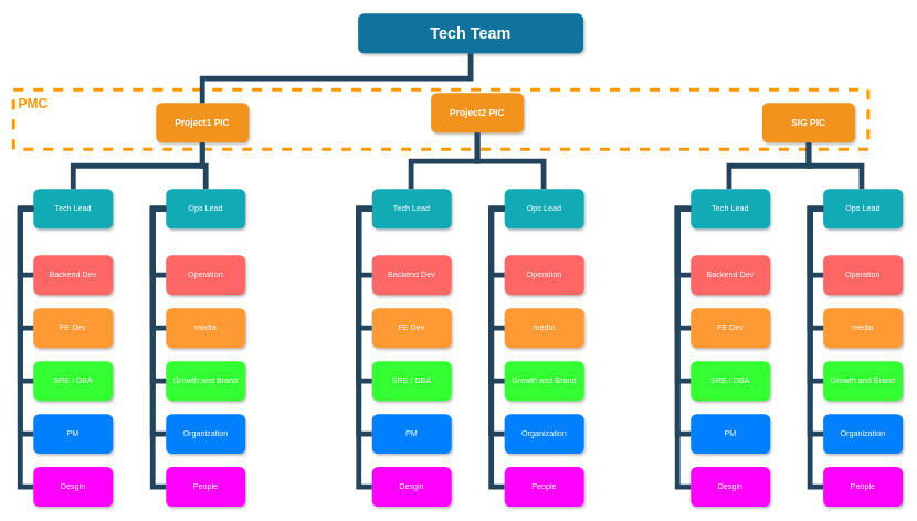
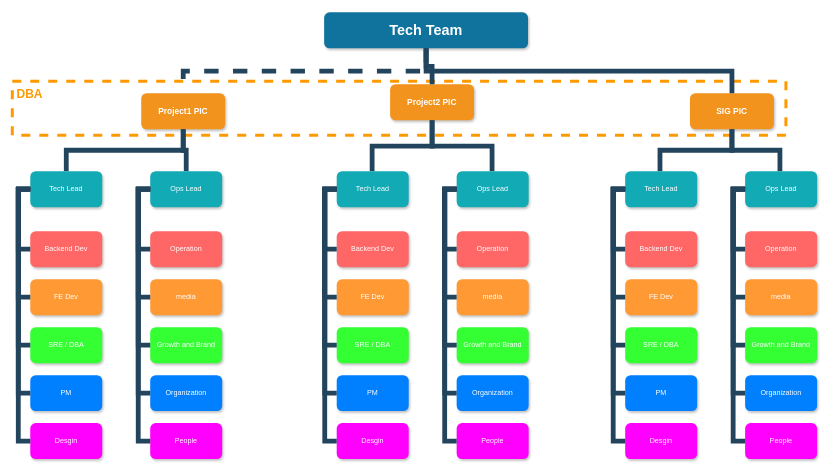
- <mxCell id="13" value="" style="edgeStyle=elbowEdgeStyle;elbow=vertical;rounded=0;fontColor=#000000;endArrow=none;endFill=0;strokeWidth=8;strokeColor=#23445D;" parent="1" source="3" target="5" edge="1"><mxGeometry width="100" height="100" relative="1" as="geometry"><mxPoint x="-150" y="145" as="sourcePoint" /><mxPoint x="-50" y="45" as="targetPoint" /></mxGeometry></mxCell>
+ <mxCell id="13" value="" style="edgeStyle=elbowEdgeStyle;elbow=vertical;rounded=0;fontColor=#000000;endArrow=none;endFill=0;strokeWidth=8;strokeColor=#23445D;dashed=1;" parent="1" source="3" target="5" edge="1"><mxGeometry width="100" height="100" relative="1" as="geometry"><mxPoint x="-150" y="145" as="sourcePoint" /><mxPoint x="-50" y="45" as="targetPoint" /></mxGeometry></mxCell>
+ <mxCell id="15" value="" style="edgeStyle=elbowEdgeStyle;elbow=vertical;rounded=0;fontColor=#000000;endArrow=none;endFill=0;strokeWidth=8;strokeColor=#23445D;" parent="1" source="3" target="4" edge="1"><mxGeometry width="100" height="100" relative="1" as="geometry"><mxPoint x="-120" y="175" as="sourcePoint" /><mxPoint x="-20" y="75" as="targetPoint" /></mxGeometry></mxCell>
+ <mxCell id="14" value="" style="edgeStyle=elbowEdgeStyle;elbow=vertical;rounded=0;fontColor=#000000;endArrow=none;endFill=0;strokeWidth=8;strokeColor=#23445D;" parent="1" source="3" target="6" edge="1"><mxGeometry width="100" height="100" relative="1" as="geometry"><mxPoint x="-140" y="155" as="sourcePoint" /><mxPoint x="-40" y="55" as="targetPoint" /></mxGeometry></mxCell>
- <mxCell id="2" value="&lt;font style=&quot;font-size: 20px;&quot;&gt;&lt;b&gt;&amp;nbsp;PMC&lt;/b&gt;&lt;/font&gt;" style="outlineConnect=0;gradientColor=none;html=1;whiteSpace=wrap;fontSize=12;fontStyle=0;strokeColor=#FF9900;fillColor=none;verticalAlign=top;align=left;fontColor=#FF9900;dashed=1;spacingTop=3;strokeWidth=5;" parent="1" vertex="1"><mxGeometry x="20" y="135" width="1290" height="90" as="geometry" /></mxCell>
+ <mxCell id="2" value="&lt;font style=&quot;font-size: 20px;&quot;&gt;&lt;b&gt;&amp;nbsp;DBA&lt;/b&gt;&lt;/font&gt;" style="outlineConnect=0;gradientColor=none;html=1;whiteSpace=wrap;fontSize=12;fontStyle=0;strokeColor=#FF9900;fillColor=none;verticalAlign=top;align=left;fontColor=#FF9900;dashed=1;spacingTop=3;strokeWidth=5;" parent="1" vertex="1"><mxGeometry x="20" y="135" width="1290" height="90" as="geometry" /></mxCell>
